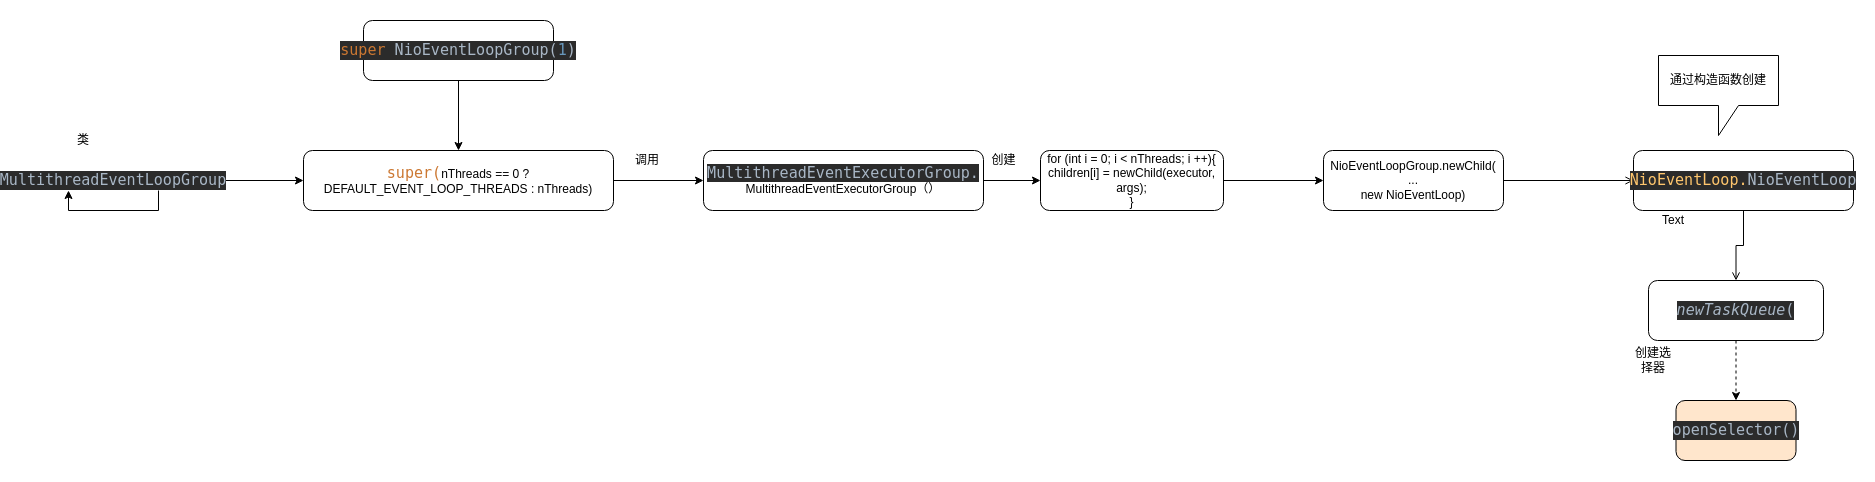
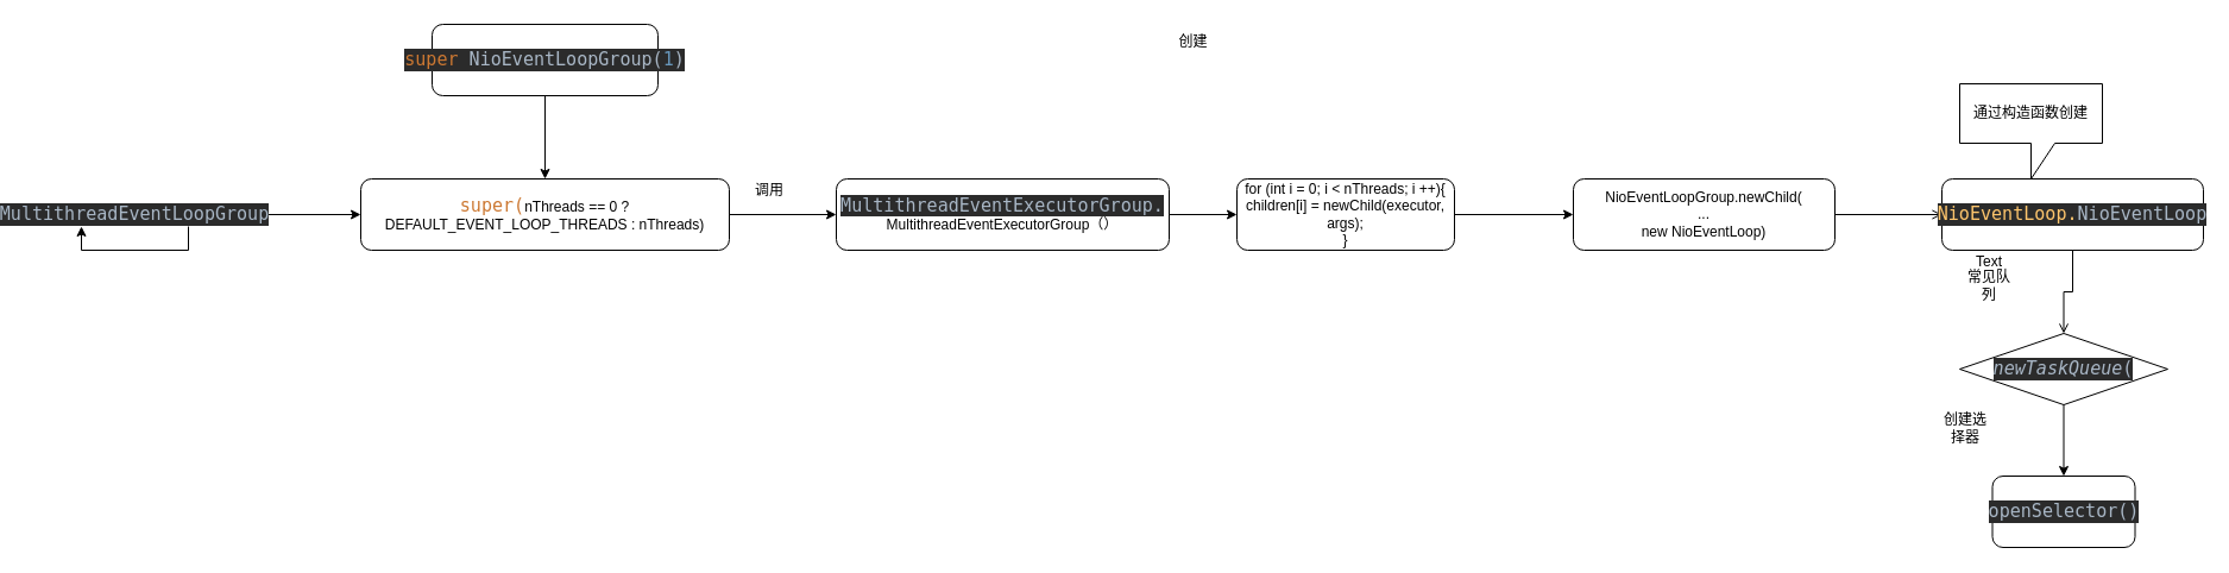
- <mxCell id="26" value="通过构造函数创建" style="shape=callout;whiteSpace=wrap;html=1;perimeter=calloutPerimeter;" vertex="1" parent="1"><mxGeometry x="1655" y="55" width="120" height="80" as="geometry" /></mxCell>
+ <mxCell id="26" value="通过构造函数创建" style="shape=callout;whiteSpace=wrap;html=1;perimeter=calloutPerimeter;" vertex="1" parent="1"><mxGeometry x="1645" y="70" width="120" height="80" as="geometry" /></mxCell>
- <mxCell id="8" value="类" style="text;html=1;strokeColor=none;fillColor=none;align=center;verticalAlign=middle;whiteSpace=wrap;rounded=0;" vertex="1" parent="1"><mxGeometry x="60" y="130" width="40" height="20" as="geometry" /></mxCell>
- <mxCell id="15" value="创建" style="text;html=1;align=center;verticalAlign=middle;resizable=0;points=[];autosize=1;strokeColor=none;" vertex="1" parent="1"><mxGeometry x="980" y="150" width="40" height="20" as="geometry" /></mxCell>
+ <mxCell id="15" value="创建" style="text;html=1;align=center;verticalAlign=middle;resizable=0;points=[];autosize=1;strokeColor=none;" vertex="1" parent="1"><mxGeometry x="980" y="25" width="40" height="20" as="geometry" /></mxCell>
- <mxCell id="17" value="&lt;div&gt;NioEventLoopGroup.newChild(&lt;/div&gt;&lt;div&gt;...&lt;/div&gt;&lt;div&gt;new NioEventLoop)&lt;/div&gt;" style="rounded=1;whiteSpace=wrap;html=1;" vertex="1" parent="1"><mxGeometry x="1320" y="150" width="180" height="60" as="geometry" /></mxCell>
+ <mxCell id="17" value="&lt;div&gt;NioEventLoopGroup.newChild(&lt;/div&gt;&lt;div&gt;...&lt;/div&gt;&lt;div&gt;new NioEventLoop)&lt;/div&gt;" style="rounded=1;whiteSpace=wrap;html=1;" vertex="1" parent="1"><mxGeometry x="1320" y="150" width="220" height="60" as="geometry" /></mxCell>
+ <mxCell id="23" value="常见队列" style="text;html=1;strokeColor=none;fillColor=none;align=center;verticalAlign=middle;whiteSpace=wrap;rounded=0;" vertex="1" parent="1"><mxGeometry x="1650" y="230" width="40" height="20" as="geometry" /></mxCell>
- <mxCell id="21" value="&lt;pre style=&quot;background-color: #2b2b2b ; color: #a9b7c6 ; font-family: &amp;#34;jetbrains mono&amp;#34; , monospace ; font-size: 11.3pt&quot;&gt;&lt;span style=&quot;font-style: italic&quot;&gt;newTaskQueue&lt;/span&gt;(&lt;/pre&gt;" style="rounded=1;whiteSpace=wrap;html=1;" vertex="1" parent="1"><mxGeometry x="1645" y="280" width="175" height="60" as="geometry" /></mxCell>
+ <mxCell id="21" value="&lt;pre style=&quot;background-color: #2b2b2b ; color: #a9b7c6 ; font-family: &amp;#34;jetbrains mono&amp;#34; , monospace ; font-size: 11.3pt&quot;&gt;&lt;span style=&quot;font-style: italic&quot;&gt;newTaskQueue&lt;/span&gt;(&lt;/pre&gt;" style="rhombus;whiteSpace=wrap;html=1;" vertex="1" parent="1"><mxGeometry x="1645" y="280" width="175" height="60" as="geometry" /></mxCell>
- <mxCell id="20" style="edgeStyle=orthogonalEdgeStyle;rounded=0;orthogonalLoop=1;jettySize=auto;html=1;dashed=1;" edge="1" parent="1" source="21" target="22"><mxGeometry relative="1" as="geometry" /></mxCell>
+ <mxCell id="20" style="edgeStyle=orthogonalEdgeStyle;rounded=0;orthogonalLoop=1;jettySize=auto;html=1;" edge="1" parent="1" source="21" target="22"><mxGeometry relative="1" as="geometry" /></mxCell>
- <mxCell id="22" value="&lt;pre style=&quot;background-color: #2b2b2b ; color: #a9b7c6 ; font-family: &amp;#34;jetbrains mono&amp;#34; , monospace ; font-size: 11.3pt&quot;&gt;openSelector()&lt;/pre&gt;" style="rounded=1;whiteSpace=wrap;html=1;fillColor=#ffe6cc;" vertex="1" parent="1"><mxGeometry x="1672.5" y="400" width="120" height="60" as="geometry" /></mxCell>
+ <mxCell id="22" value="&lt;pre style=&quot;background-color: #2b2b2b ; color: #a9b7c6 ; font-family: &amp;#34;jetbrains mono&amp;#34; , monospace ; font-size: 11.3pt&quot;&gt;openSelector()&lt;/pre&gt;" style="rounded=1;whiteSpace=wrap;html=1;" vertex="1" parent="1"><mxGeometry x="1672.5" y="400" width="120" height="60" as="geometry" /></mxCell>
